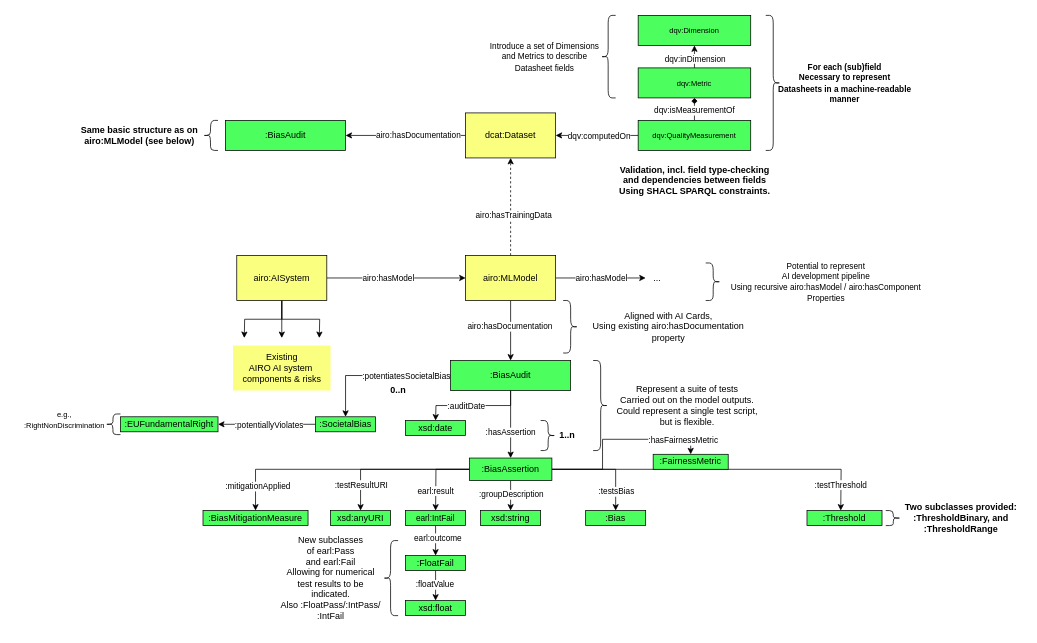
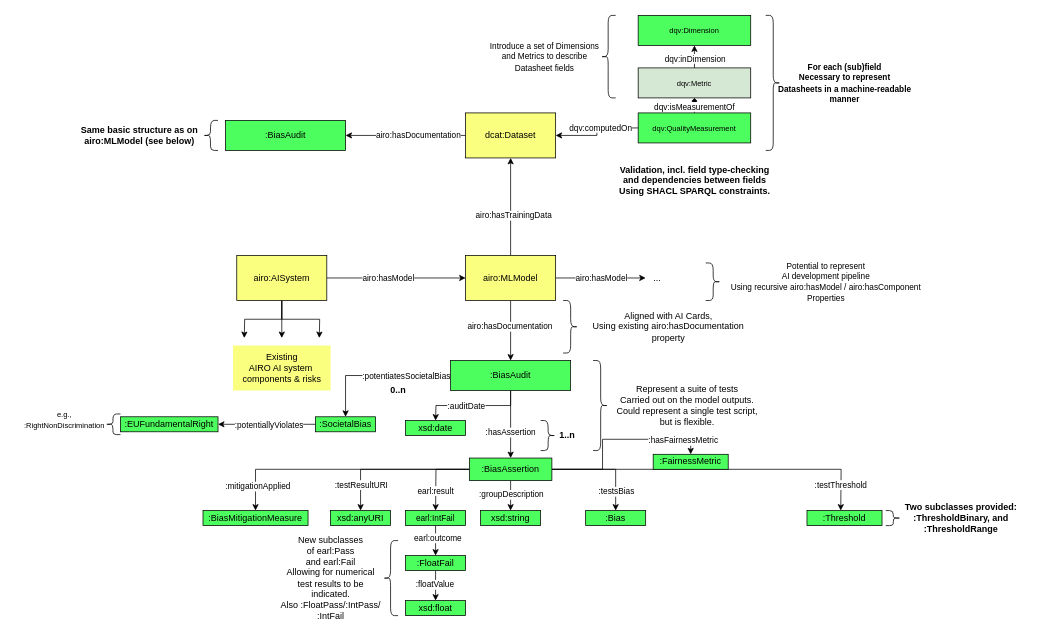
- <mxCell id="26" value="&lt;font style=&quot;font-size: 10px;&quot;&gt;dqv:Metric&lt;/font&gt;" style="rounded=0;whiteSpace=wrap;html=1;fillColor=#4DFF5E;" vertex="1" parent="1"><mxGeometry x="850" y="90" width="150" height="40" as="geometry" /></mxCell>
+ <mxCell id="26" value="&lt;font style=&quot;font-size: 10px;&quot;&gt;dqv:Metric&lt;/font&gt;" style="rounded=0;whiteSpace=wrap;html=1;fillColor=#d5e8d4;" vertex="1" parent="1"><mxGeometry x="850" y="90" width="150" height="40" as="geometry" /></mxCell>
- <mxCell id="23" value="&lt;font style=&quot;font-size: 10px;&quot;&gt;dqv:QualityMeasurement&lt;/font&gt;" style="rounded=0;whiteSpace=wrap;html=1;fillColor=#4DFF5E;" vertex="1" parent="1"><mxGeometry x="850" y="160" width="150" height="40" as="geometry" /></mxCell>
+ <mxCell id="23" value="&lt;font style=&quot;font-size: 10px;&quot;&gt;dqv:QualityMeasurement&lt;/font&gt;" style="rounded=0;whiteSpace=wrap;html=1;fillColor=#4DFF5E;" vertex="1" parent="1"><mxGeometry x="850" y="150" width="150" height="40" as="geometry" /></mxCell>
- <mxCell id="2" style="edgeStyle=orthogonalEdgeStyle;rounded=0;orthogonalLoop=1;jettySize=auto;html=1;entryX=0.5;entryY=1;entryDx=0;entryDy=0;dashed=1;" edge="1" parent="1" source="8" target="11"><mxGeometry relative="1" as="geometry"><mxPoint x="680" y="280" as="targetPoint" /></mxGeometry></mxCell>
+ <mxCell id="2" style="edgeStyle=orthogonalEdgeStyle;rounded=0;orthogonalLoop=1;jettySize=auto;html=1;entryX=0.5;entryY=1;entryDx=0;entryDy=0;" edge="1" parent="1" source="8" target="11"><mxGeometry relative="1" as="geometry"><mxPoint x="680" y="280" as="targetPoint" /></mxGeometry></mxCell>
